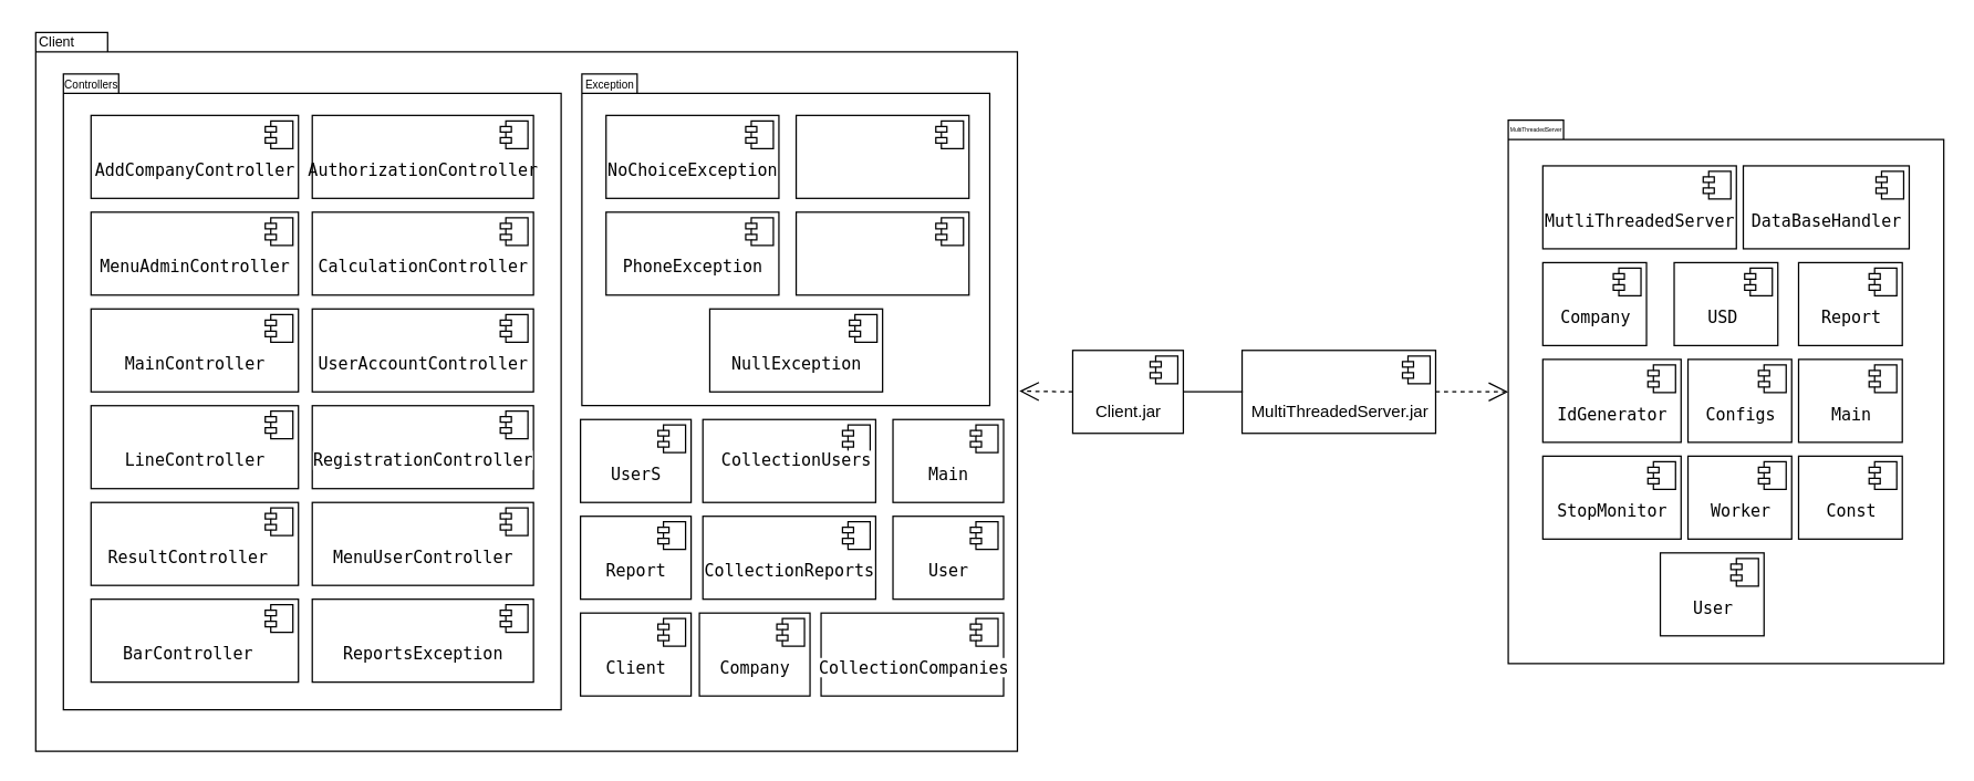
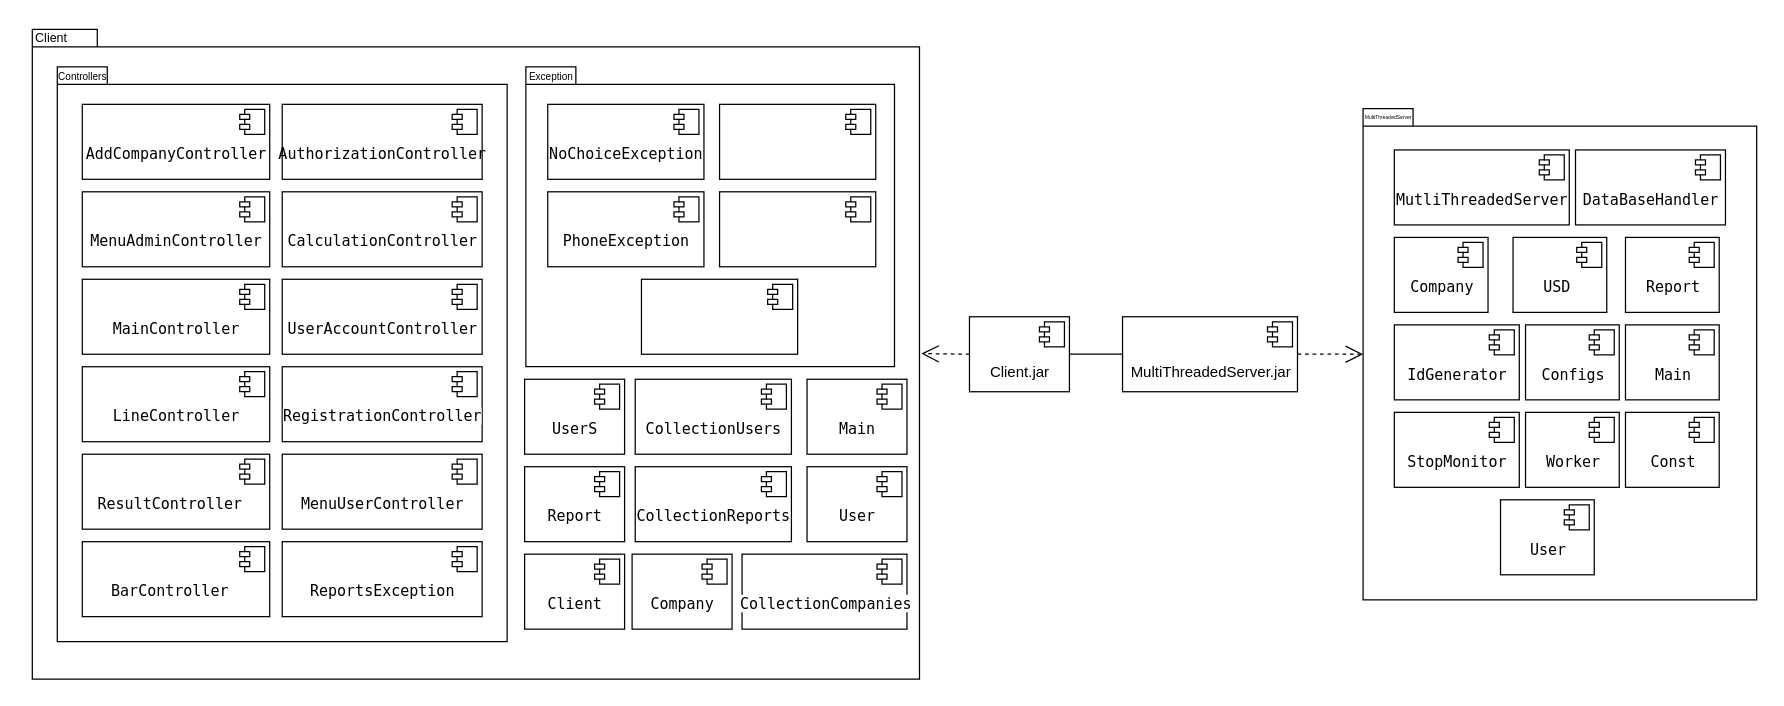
- <mxCell id="72" value="&lt;pre style=&quot;font-family: &amp;#34;jetbrains mono&amp;#34; , monospace&quot;&gt;&lt;font style=&quot;background-color: rgb(255 , 255 , 255)&quot;&gt;NullException&lt;/font&gt;&lt;/pre&gt;" style="text;html=1;align=center;verticalAlign=middle;resizable=0;points=[];autosize=1;" vertex="1" parent="1"><mxGeometry x="525" y="243" width="100" height="40" as="geometry" /></mxCell>
- <mxCell id="81" value="&lt;pre style=&quot;font-family: &amp;#34;jetbrains mono&amp;#34; , monospace&quot;&gt;&lt;font style=&quot;background-color: rgb(255 , 255 , 255)&quot;&gt;CollectionUsers&lt;/font&gt;&lt;/pre&gt;" style="text;html=1;align=center;verticalAlign=middle;resizable=0;points=[];autosize=1;" vertex="1" parent="1"><mxGeometry x="520" y="313" width="110" height="40" as="geometry" /></mxCell>
+ <mxCell id="81" value="&lt;pre style=&quot;font-family: &amp;#34;jetbrains mono&amp;#34; , monospace&quot;&gt;&lt;font style=&quot;background-color: rgb(255 , 255 , 255)&quot;&gt;CollectionUsers&lt;/font&gt;&lt;/pre&gt;" style="text;html=1;align=center;verticalAlign=middle;resizable=0;points=[];autosize=1;" vertex="1" parent="1"><mxGeometry x="515" y="323" width="110" height="40" as="geometry" /></mxCell>
